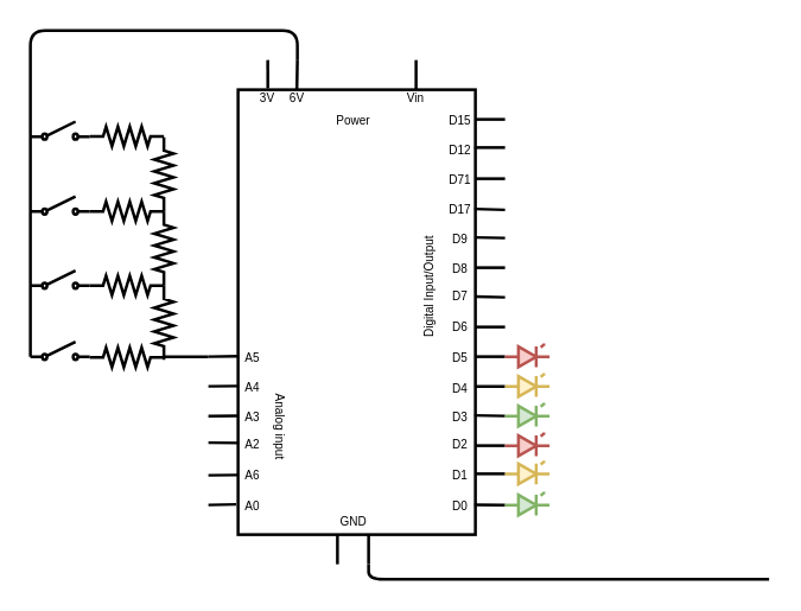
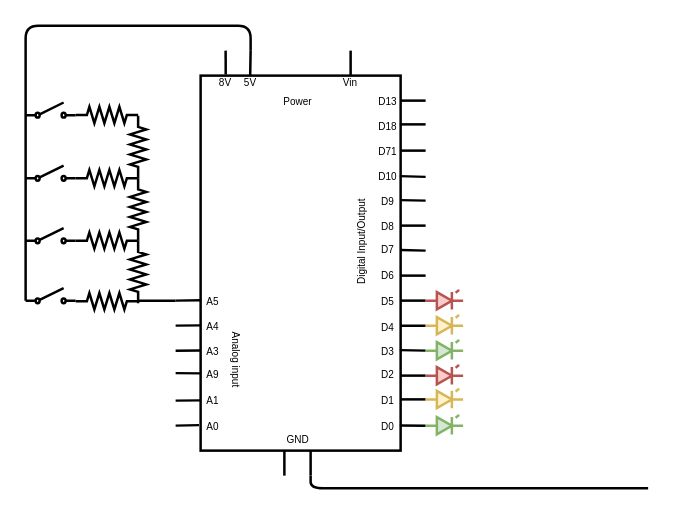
- <mxCell id="29" value="&lt;font style=&quot;font-size: 8px&quot;&gt;3V&lt;/font&gt;" style="text;html=1;strokeColor=none;fillColor=none;align=center;verticalAlign=middle;whiteSpace=wrap;rounded=0;" vertex="1" parent="2"><mxGeometry x="30" y="20" width="20" height="10" as="geometry" /></mxCell>
+ <mxCell id="29" value="&lt;font style=&quot;font-size: 8px&quot;&gt;8V&lt;/font&gt;" style="text;html=1;strokeColor=none;fillColor=none;align=center;verticalAlign=middle;whiteSpace=wrap;rounded=0;" vertex="1" parent="2"><mxGeometry x="30" y="20" width="20" height="10" as="geometry" /></mxCell>
- <mxCell id="30" value="&lt;font style=&quot;font-size: 8px&quot;&gt;6V&lt;/font&gt;" style="text;html=1;strokeColor=none;fillColor=none;align=center;verticalAlign=middle;whiteSpace=wrap;rounded=0;" vertex="1" parent="2"><mxGeometry x="50" y="20" width="20" height="10" as="geometry" /></mxCell>
+ <mxCell id="30" value="&lt;font style=&quot;font-size: 8px&quot;&gt;5V&lt;/font&gt;" style="text;html=1;strokeColor=none;fillColor=none;align=center;verticalAlign=middle;whiteSpace=wrap;rounded=0;" vertex="1" parent="2"><mxGeometry x="50" y="20" width="20" height="10" as="geometry" /></mxCell>
- <mxCell id="45" value="&lt;font style=&quot;font-size: 8px&quot;&gt;D15&lt;/font&gt;" style="text;html=1;strokeColor=none;fillColor=none;align=center;verticalAlign=middle;whiteSpace=wrap;rounded=0;" vertex="1" parent="2"><mxGeometry x="160" y="35" width="20" height="10" as="geometry" /></mxCell>
+ <mxCell id="45" value="&lt;font style=&quot;font-size: 8px&quot;&gt;D13&lt;/font&gt;" style="text;html=1;strokeColor=none;fillColor=none;align=center;verticalAlign=middle;whiteSpace=wrap;rounded=0;" vertex="1" parent="2"><mxGeometry x="160" y="35" width="20" height="10" as="geometry" /></mxCell>
- <mxCell id="44" value="&lt;font style=&quot;font-size: 8px&quot;&gt;D12&lt;/font&gt;" style="text;html=1;strokeColor=none;fillColor=none;align=center;verticalAlign=middle;whiteSpace=wrap;rounded=0;" vertex="1" parent="2"><mxGeometry x="160" y="55" width="20" height="10" as="geometry" /></mxCell>
+ <mxCell id="44" value="&lt;font style=&quot;font-size: 8px&quot;&gt;D18&lt;/font&gt;" style="text;html=1;strokeColor=none;fillColor=none;align=center;verticalAlign=middle;whiteSpace=wrap;rounded=0;" vertex="1" parent="2"><mxGeometry x="160" y="55" width="20" height="10" as="geometry" /></mxCell>
- <mxCell id="42" value="&lt;font style=&quot;font-size: 8px&quot;&gt;D17&lt;/font&gt;" style="text;html=1;strokeColor=none;fillColor=none;align=center;verticalAlign=middle;whiteSpace=wrap;rounded=0;" vertex="1" parent="2"><mxGeometry x="160" y="95" width="20" height="10" as="geometry" /></mxCell>
+ <mxCell id="42" value="&lt;font style=&quot;font-size: 8px&quot;&gt;D10&lt;/font&gt;" style="text;html=1;strokeColor=none;fillColor=none;align=center;verticalAlign=middle;whiteSpace=wrap;rounded=0;" vertex="1" parent="2"><mxGeometry x="160" y="95" width="20" height="10" as="geometry" /></mxCell>
- <mxCell id="48" value="&lt;font style=&quot;font-size: 8px&quot;&gt;A2&lt;/font&gt;" style="text;html=1;strokeColor=none;fillColor=none;align=center;verticalAlign=middle;whiteSpace=wrap;rounded=0;" vertex="1" parent="2"><mxGeometry x="20" y="253" width="20" height="10" as="geometry" /></mxCell>
+ <mxCell id="48" value="&lt;font style=&quot;font-size: 8px&quot;&gt;A9&lt;/font&gt;" style="text;html=1;strokeColor=none;fillColor=none;align=center;verticalAlign=middle;whiteSpace=wrap;rounded=0;" vertex="1" parent="2"><mxGeometry x="20" y="253" width="20" height="10" as="geometry" /></mxCell>
- <mxCell id="47" value="&lt;font style=&quot;font-size: 8px&quot;&gt;A6&lt;/font&gt;" style="text;html=1;strokeColor=none;fillColor=none;align=center;verticalAlign=middle;whiteSpace=wrap;rounded=0;" vertex="1" parent="2"><mxGeometry x="20" y="274" width="20" height="10" as="geometry" /></mxCell>
+ <mxCell id="47" value="&lt;font style=&quot;font-size: 8px&quot;&gt;A1&lt;/font&gt;" style="text;html=1;strokeColor=none;fillColor=none;align=center;verticalAlign=middle;whiteSpace=wrap;rounded=0;" vertex="1" parent="2"><mxGeometry x="20" y="274" width="20" height="10" as="geometry" /></mxCell>
